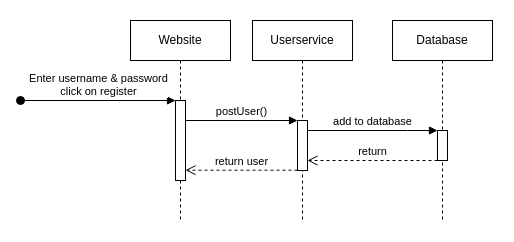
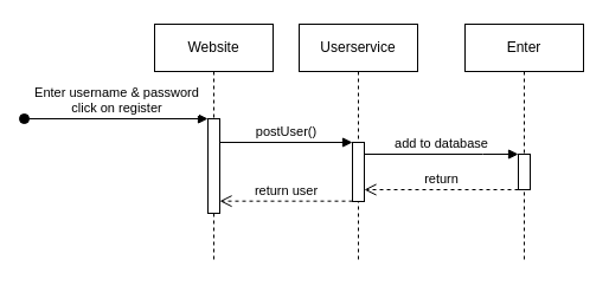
- <mxCell id="7" value="Database" style="shape=umlLifeline;perimeter=lifelinePerimeter;whiteSpace=wrap;html=1;container=0;dropTarget=0;collapsible=0;recursiveResize=0;outlineConnect=0;portConstraint=eastwest;newEdgeStyle={&quot;edgeStyle&quot;:&quot;elbowEdgeStyle&quot;,&quot;elbow&quot;:&quot;vertical&quot;,&quot;curved&quot;:0,&quot;rounded&quot;:0};" parent="1" vertex="1"><mxGeometry x="392" y="20" width="100" height="200" as="geometry" /></mxCell>
+ <mxCell id="7" value="Enter" style="shape=umlLifeline;perimeter=lifelinePerimeter;whiteSpace=wrap;html=1;container=0;dropTarget=0;collapsible=0;recursiveResize=0;outlineConnect=0;portConstraint=eastwest;newEdgeStyle={&quot;edgeStyle&quot;:&quot;elbowEdgeStyle&quot;,&quot;elbow&quot;:&quot;vertical&quot;,&quot;curved&quot;:0,&quot;rounded&quot;:0};" parent="1" vertex="1"><mxGeometry x="392" y="20" width="100" height="200" as="geometry" /></mxCell>
